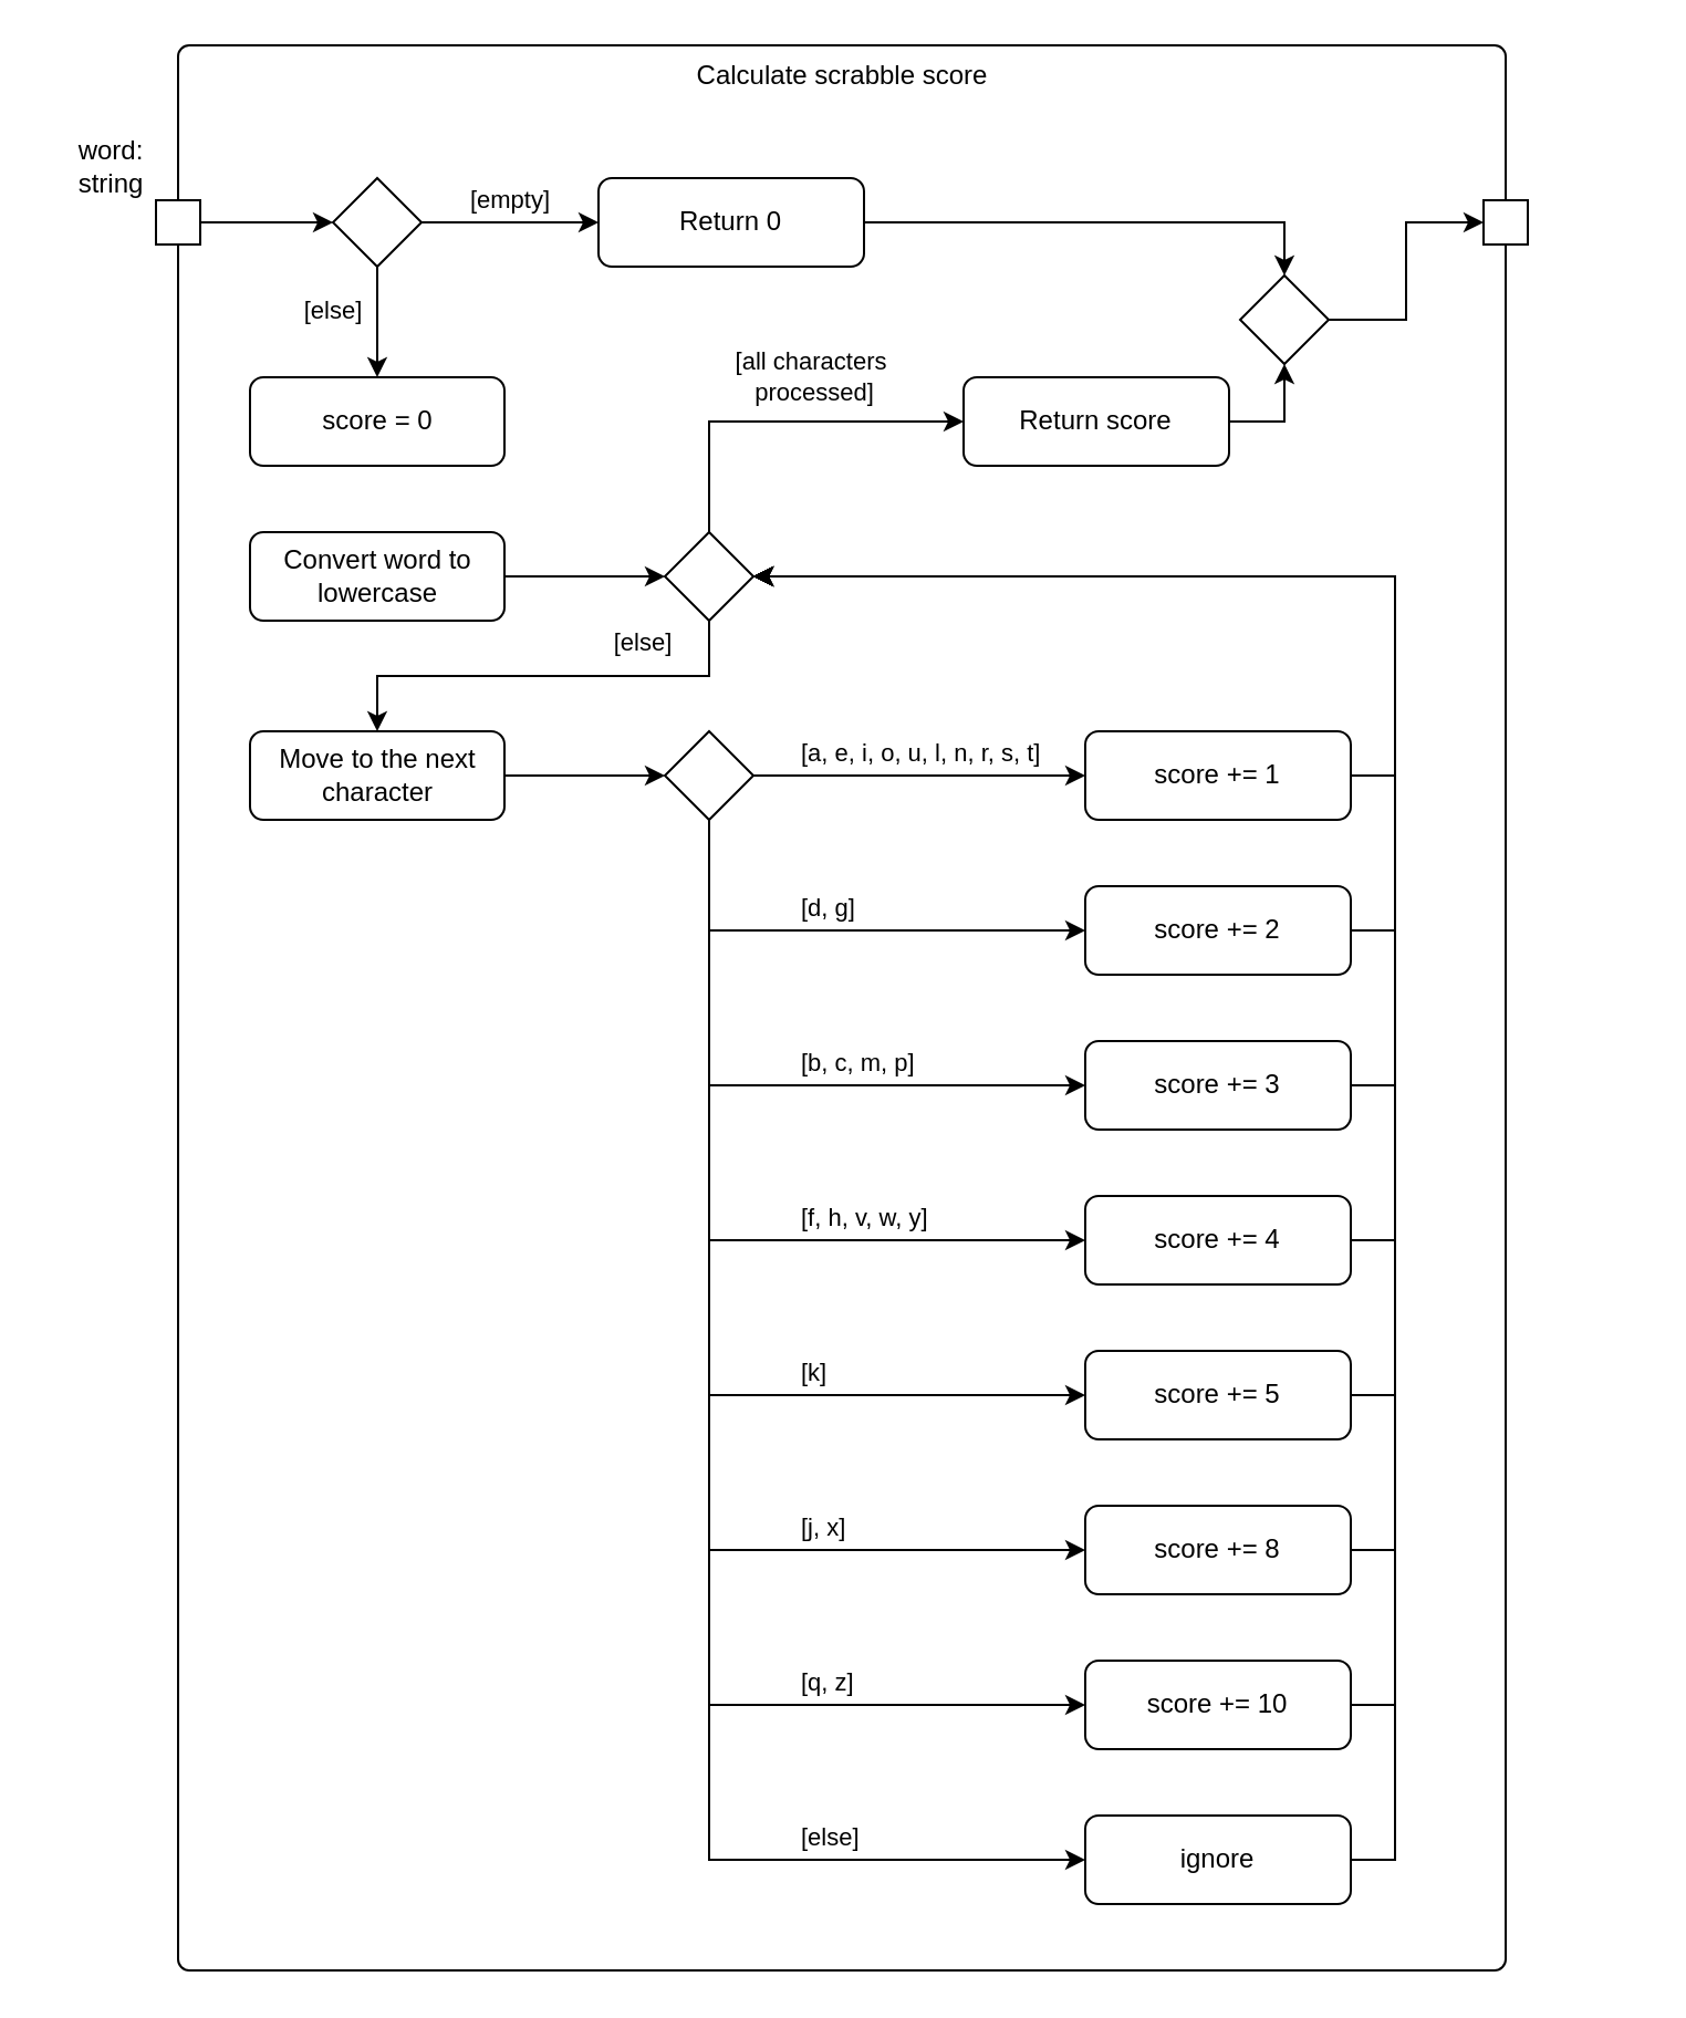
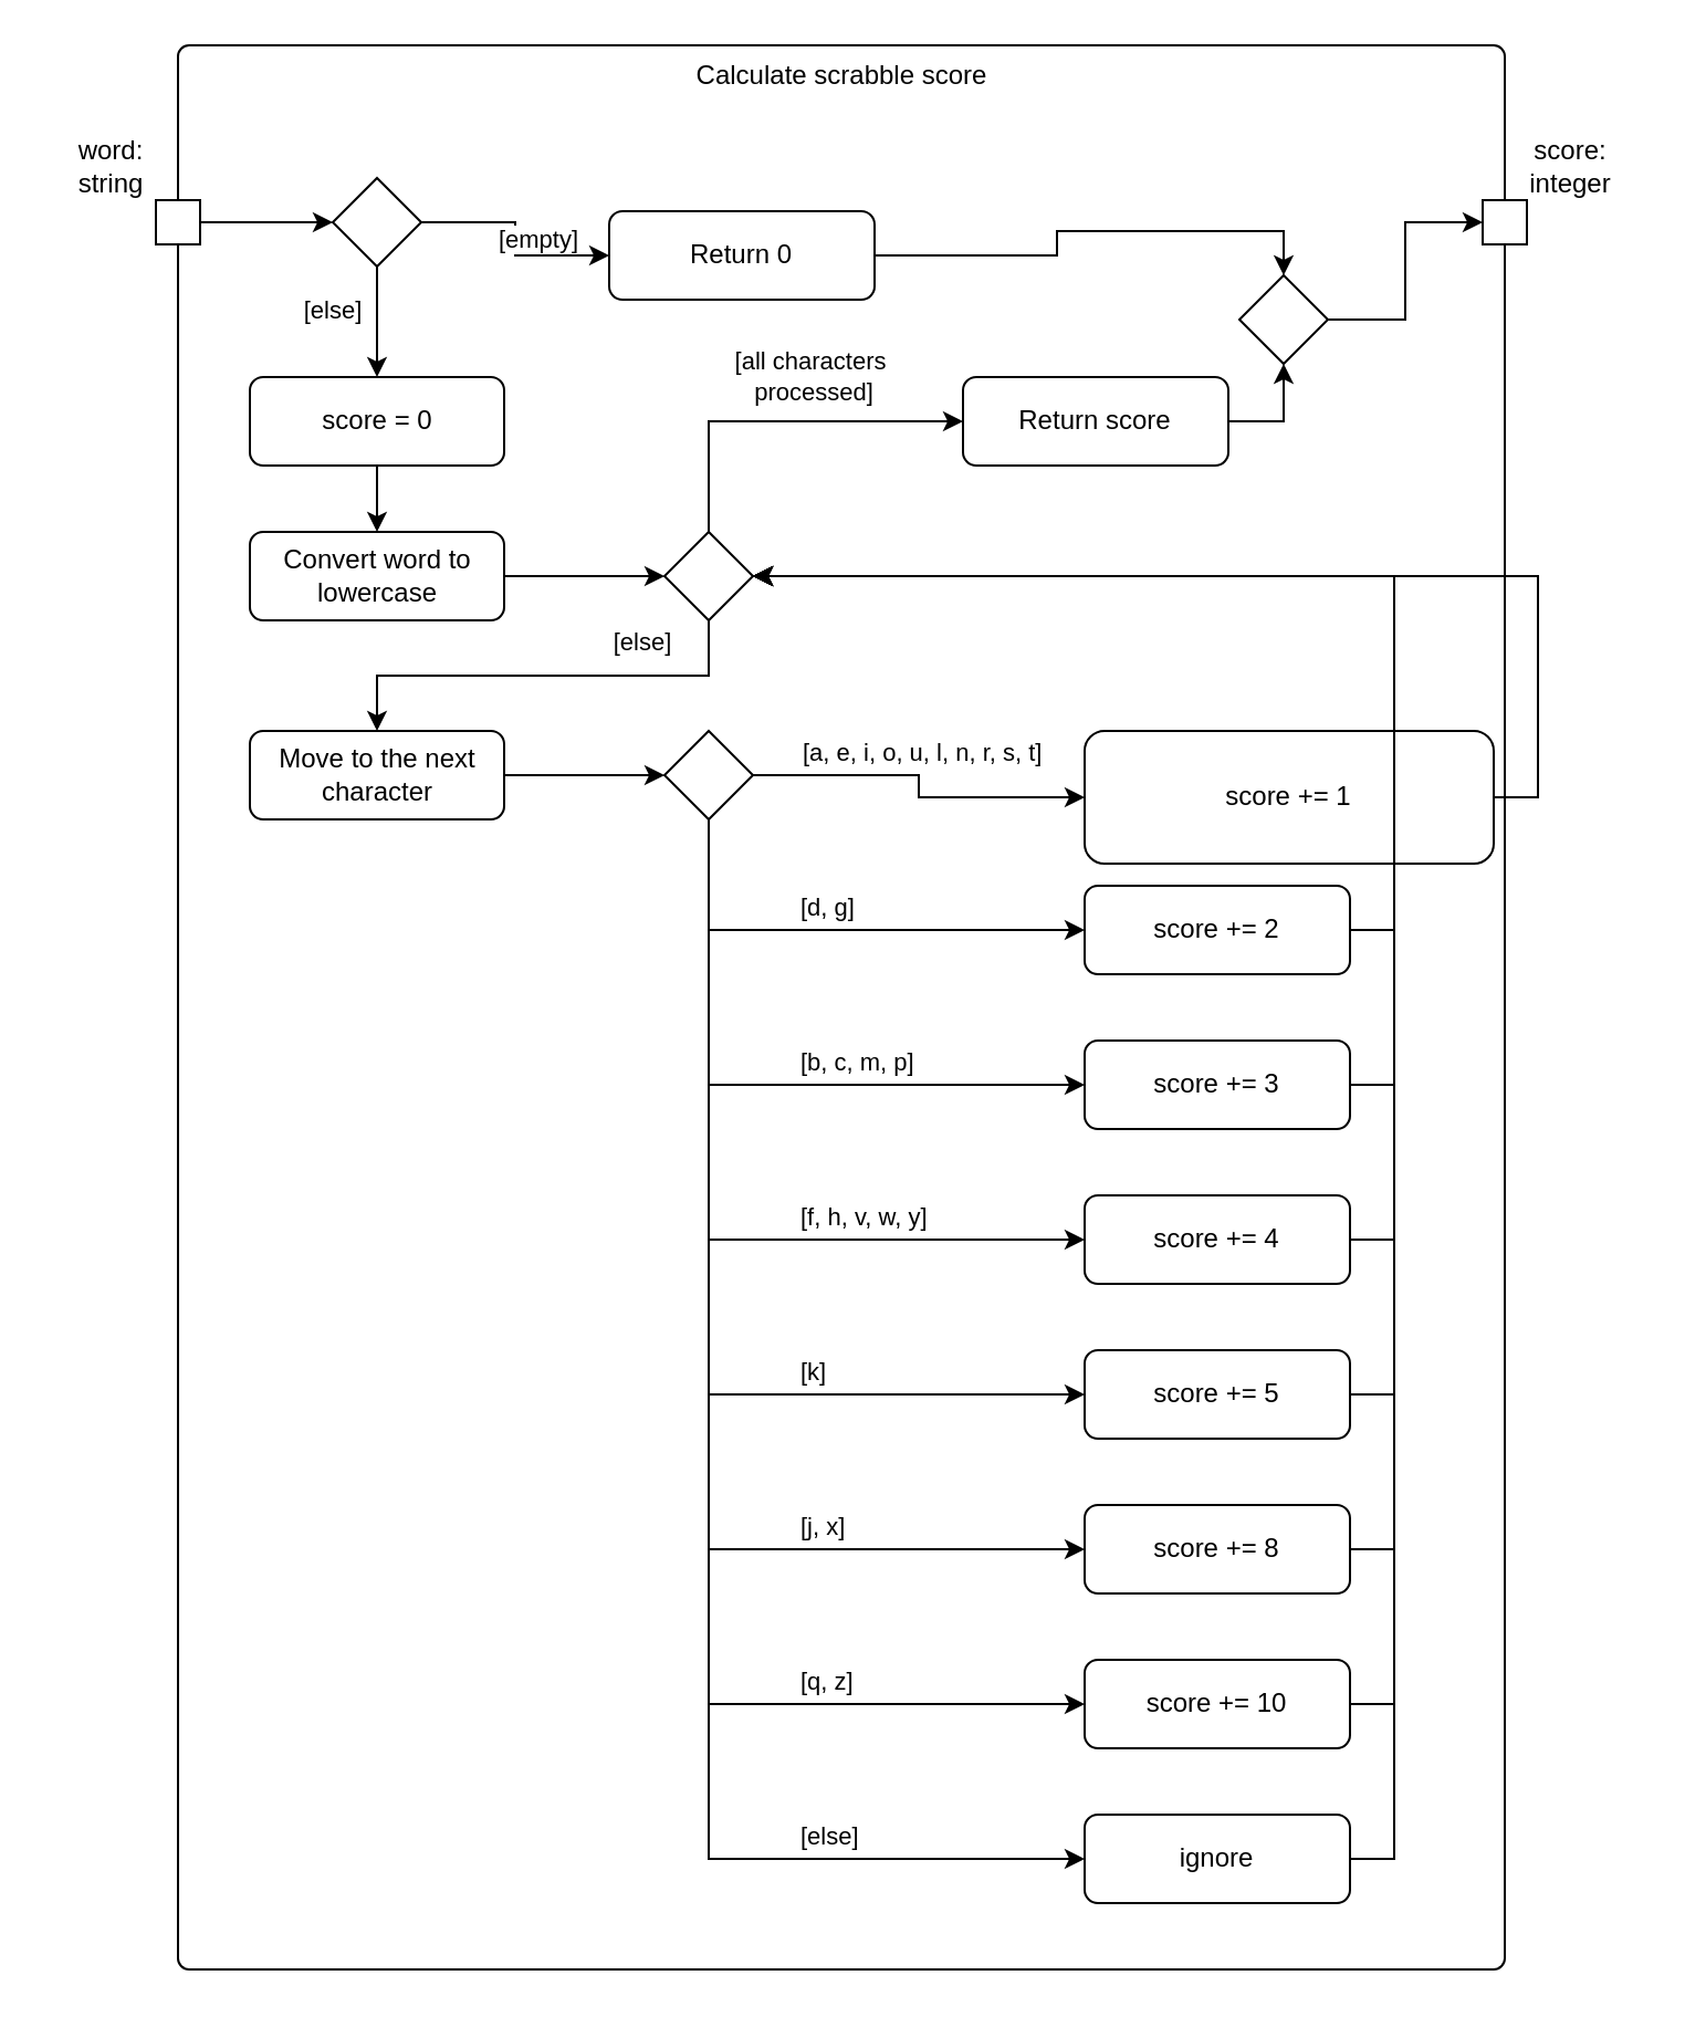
+ <mxCell id="12" value="score: integer" style="text;html=1;strokeColor=none;fillColor=none;align=center;verticalAlign=middle;whiteSpace=wrap;rounded=0;" vertex="1" parent="1"><mxGeometry x="680" y="60" width="60" height="30" as="geometry" /></mxCell>
- <mxCell id="10" value="Return 0" style="rounded=1;whiteSpace=wrap;html=1;" vertex="1" parent="1"><mxGeometry x="270" y="80" width="120" height="40" as="geometry" /></mxCell>
+ <mxCell id="10" value="Return 0" style="rounded=1;whiteSpace=wrap;html=1;" vertex="1" parent="1"><mxGeometry x="275" y="95" width="120" height="40" as="geometry" /></mxCell>
+ <mxCell id="13" style="edgeStyle=orthogonalEdgeStyle;rounded=0;orthogonalLoop=1;jettySize=auto;html=1;exitX=0.5;exitY=1;exitDx=0;exitDy=0;entryX=0.5;entryY=0;entryDx=0;entryDy=0;" edge="1" parent="1" source="14" target="16"><mxGeometry relative="1" as="geometry" /></mxCell>
- <mxCell id="25" value="score += 1" style="rounded=1;whiteSpace=wrap;html=1;" vertex="1" parent="1"><mxGeometry x="490" y="330" width="120" height="40" as="geometry" /></mxCell>
+ <mxCell id="25" value="score += 1" style="rounded=1;whiteSpace=wrap;html=1;" vertex="1" parent="1"><mxGeometry x="490" y="330" width="185" height="60" as="geometry" /></mxCell>
